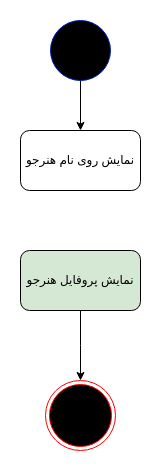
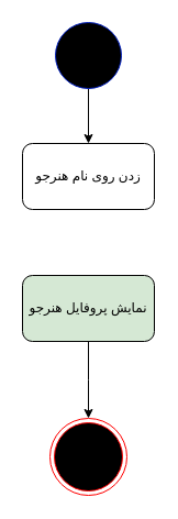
- <mxCell id="5" value="نمایش روی نام هنرجو" style="rounded=1;whiteSpace=wrap;html=1;" vertex="1" parent="1"><mxGeometry x="20" y="130" width="120" height="60" as="geometry" /></mxCell>
+ <mxCell id="5" value="زدن روی نام هنرجو" style="rounded=1;whiteSpace=wrap;html=1;" vertex="1" parent="1"><mxGeometry x="20" y="130" width="120" height="60" as="geometry" /></mxCell>
